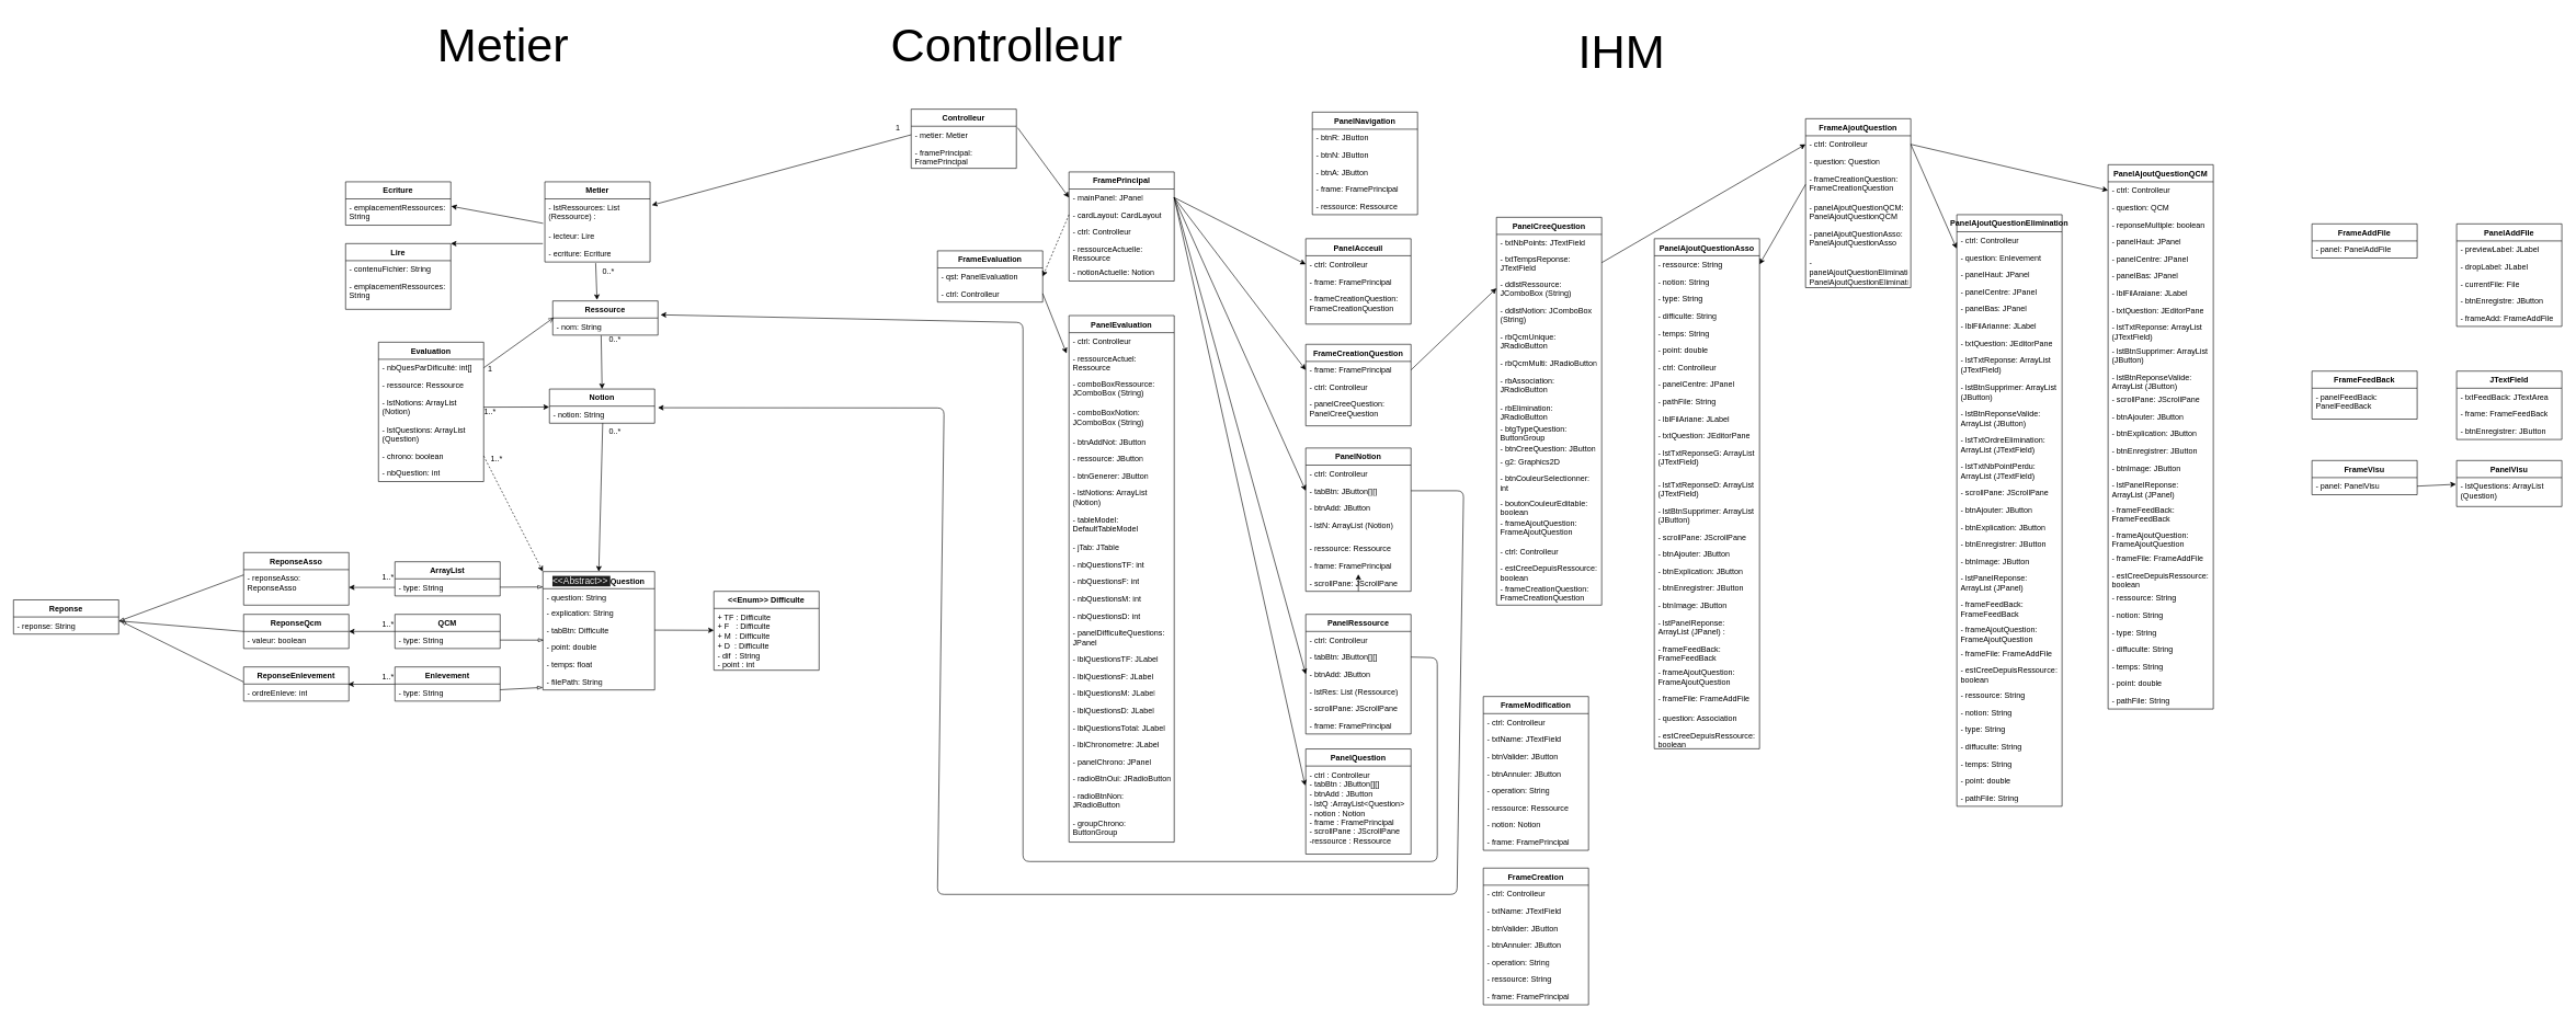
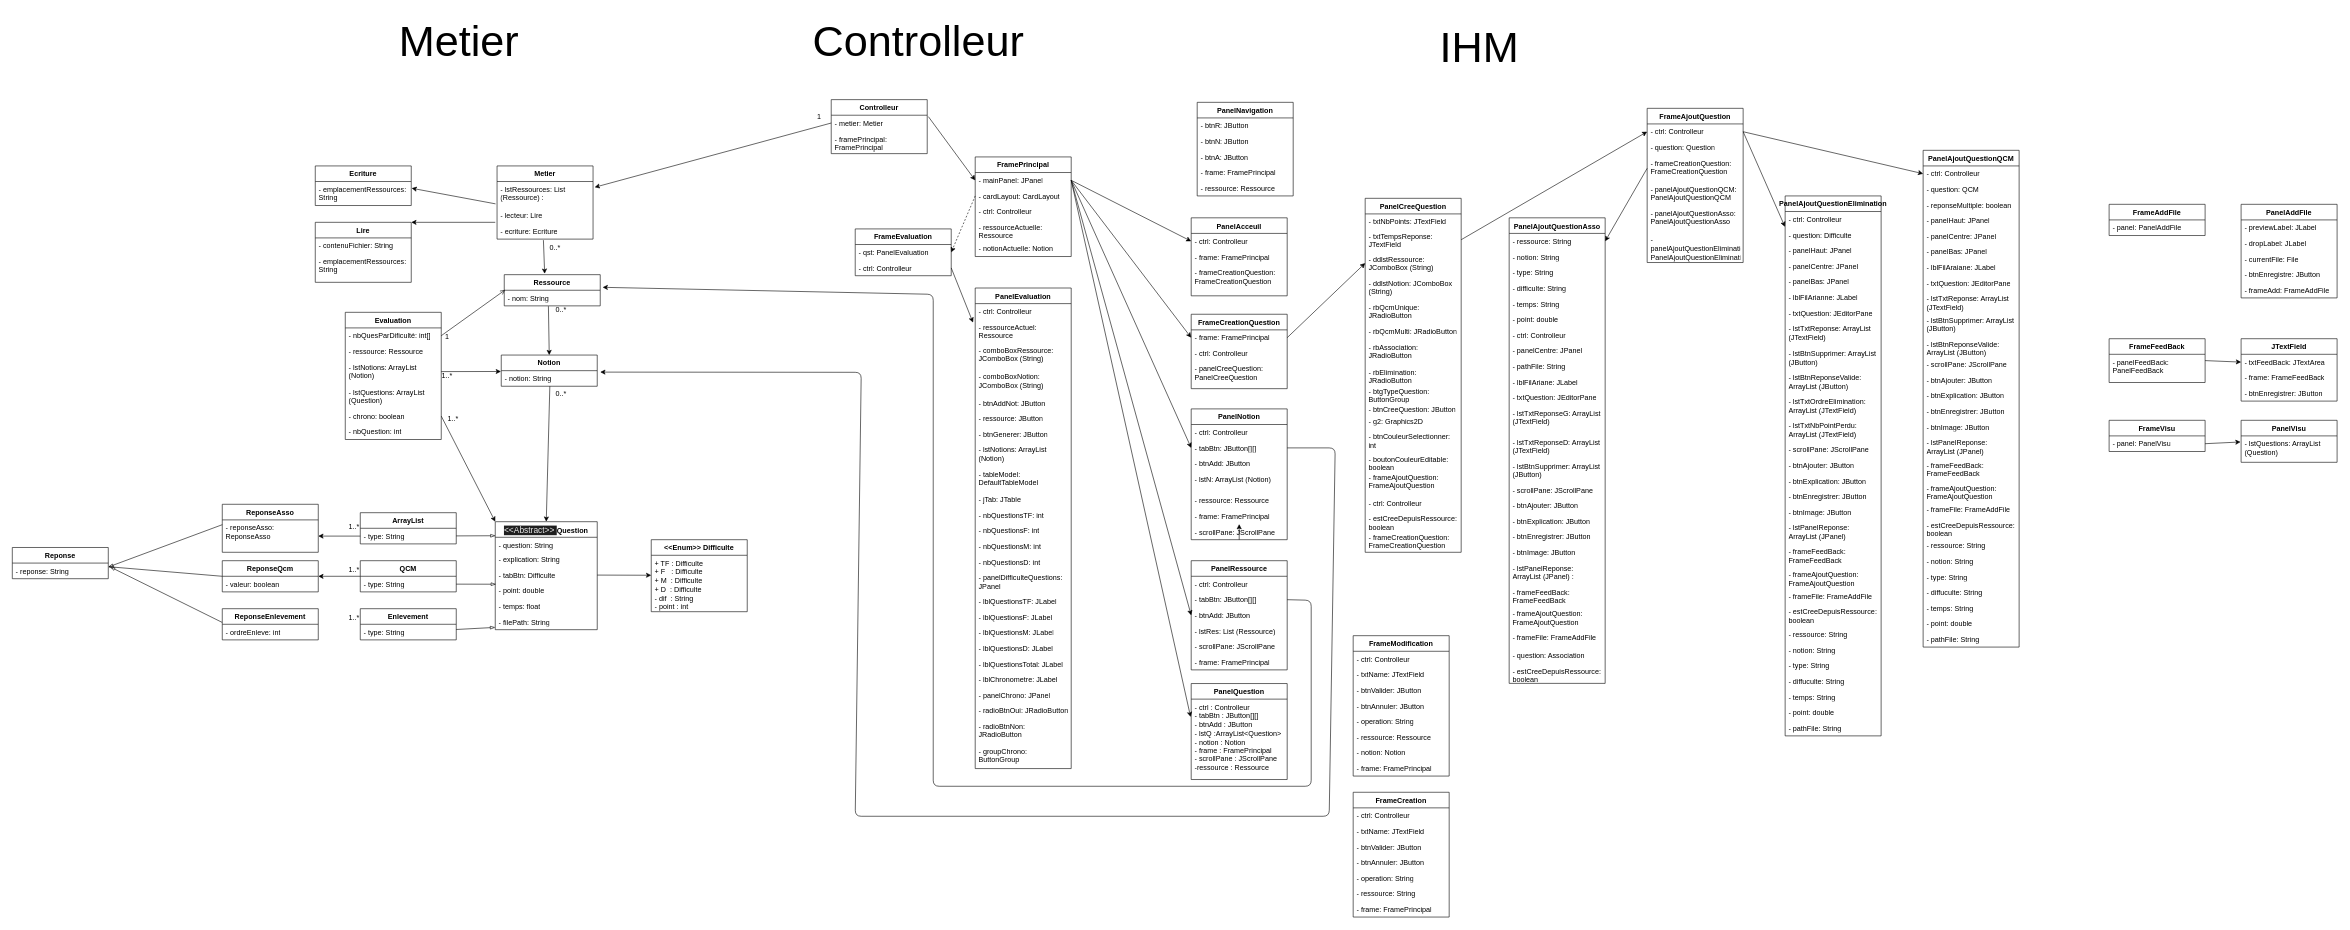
- <mxCell id="211" value="- question: Enlevement" style="text;strokeColor=none;fillColor=none;align=left;verticalAlign=top;spacingLeft=4;spacingRight=4;overflow=hidden;rotatable=0;points=[[0,0.5],[1,0.5]];portConstraint=eastwest;whiteSpace=wrap;html=1;" vertex="1" parent="209"><mxGeometry y="52" width="160" height="26" as="geometry" /></mxCell>
+ <mxCell id="211" value="- question: Difficulte" style="text;strokeColor=none;fillColor=none;align=left;verticalAlign=top;spacingLeft=4;spacingRight=4;overflow=hidden;rotatable=0;points=[[0,0.5],[1,0.5]];portConstraint=eastwest;whiteSpace=wrap;html=1;" vertex="1" parent="209"><mxGeometry y="52" width="160" height="26" as="geometry" /></mxCell>
+ <mxCell id="150" style="edgeStyle=none;html=1;exitX=1;exitY=0.5;exitDx=0;exitDy=0;entryX=0;entryY=0.5;entryDx=0;entryDy=0;" edge="1" parent="1" source="151" target="154"><mxGeometry relative="1" as="geometry" /></mxCell>
- <mxCell id="114" style="edgeStyle=none;html=1;entryX=0;entryY=0;entryDx=0;entryDy=0;endArrow=classic;endFill=1;exitX=1;exitY=0.5;exitDx=0;exitDy=0;dashed=1;" parent="1" target="2" edge="1" source="42"><mxGeometry relative="1" as="geometry"><mxPoint x="1155" y="641.75" as="sourcePoint" /></mxGeometry></mxCell>
+ <mxCell id="114" style="edgeStyle=none;html=1;entryX=0;entryY=0;entryDx=0;entryDy=0;endArrow=classic;endFill=1;exitX=1;exitY=0.5;exitDx=0;exitDy=0;" parent="1" target="2" edge="1" source="42"><mxGeometry relative="1" as="geometry"><mxPoint x="1155" y="641.75" as="sourcePoint" /></mxGeometry></mxCell>
- <mxCell id="14" style="edgeStyle=none;html=1;entryX=0.993;entryY=0.015;entryDx=0;entryDy=0;entryPerimeter=0;endArrow=classic;endFill=1;" parent="1" source="15" target="28" edge="1"><mxGeometry relative="1" as="geometry" /></mxCell>
